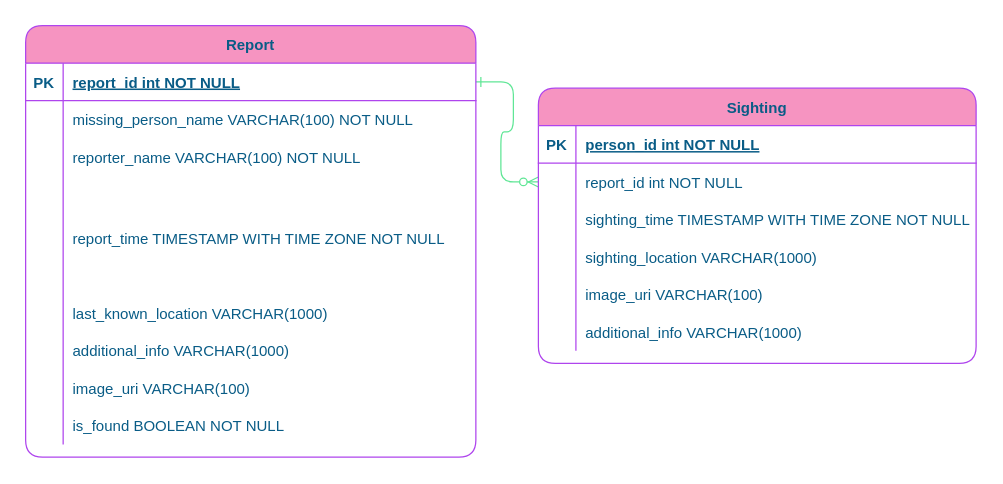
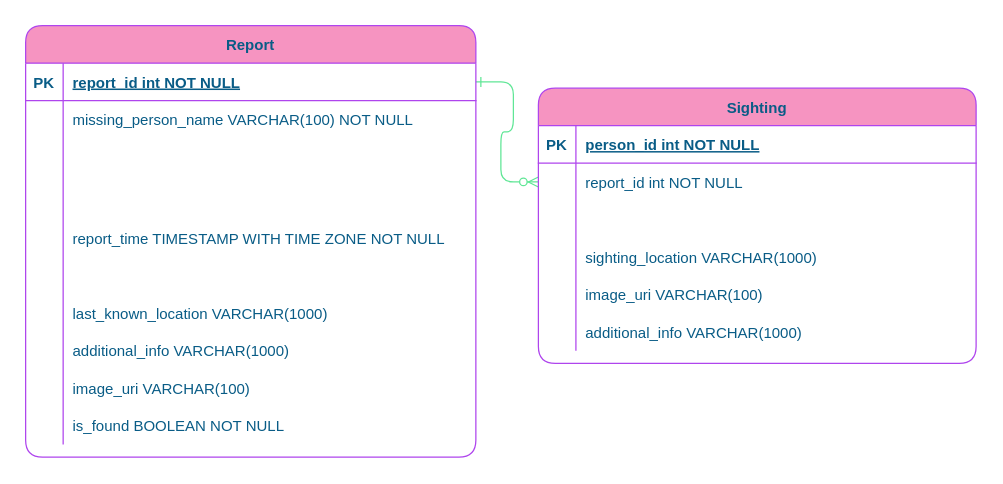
- <mxCell id="30" value="reporter_name VARCHAR(100) NOT NULL" style="shape=partialRectangle;connectable=0;fillColor=none;top=0;left=0;bottom=0;right=0;align=left;spacingLeft=6;fontStyle=0;overflow=hidden;rounded=1;strokeColor=#AF45ED;fontColor=#095C86;" parent="28" vertex="1"><mxGeometry x="30" width="330" height="30" as="geometry" /></mxCell>
- <mxCell id="11" value="sighting_time TIMESTAMP WITH TIME ZONE NOT NULL" style="shape=partialRectangle;connectable=0;fillColor=none;top=0;left=0;bottom=0;right=0;align=left;spacingLeft=6;fontStyle=0;overflow=hidden;strokeColor=#AF45ED;fontColor=#095C86;" parent="9" vertex="1"><mxGeometry x="30" width="320" height="30" as="geometry" /></mxCell>
